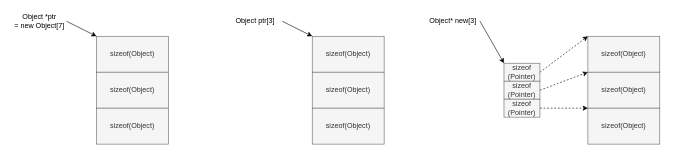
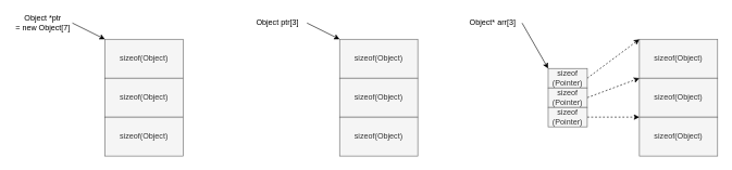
- <mxCell id="16" value="Object* new[3]" style="text;html=1;strokeColor=none;fillColor=none;align=center;verticalAlign=middle;whiteSpace=wrap;rounded=0;" vertex="1" parent="1"><mxGeometry x="710" y="20" width="90" height="30" as="geometry" /></mxCell>
+ <mxCell id="16" value="Object* arr[3]" style="text;html=1;strokeColor=none;fillColor=none;align=center;verticalAlign=middle;whiteSpace=wrap;rounded=0;" vertex="1" parent="1"><mxGeometry x="710" y="20" width="90" height="30" as="geometry" /></mxCell>
